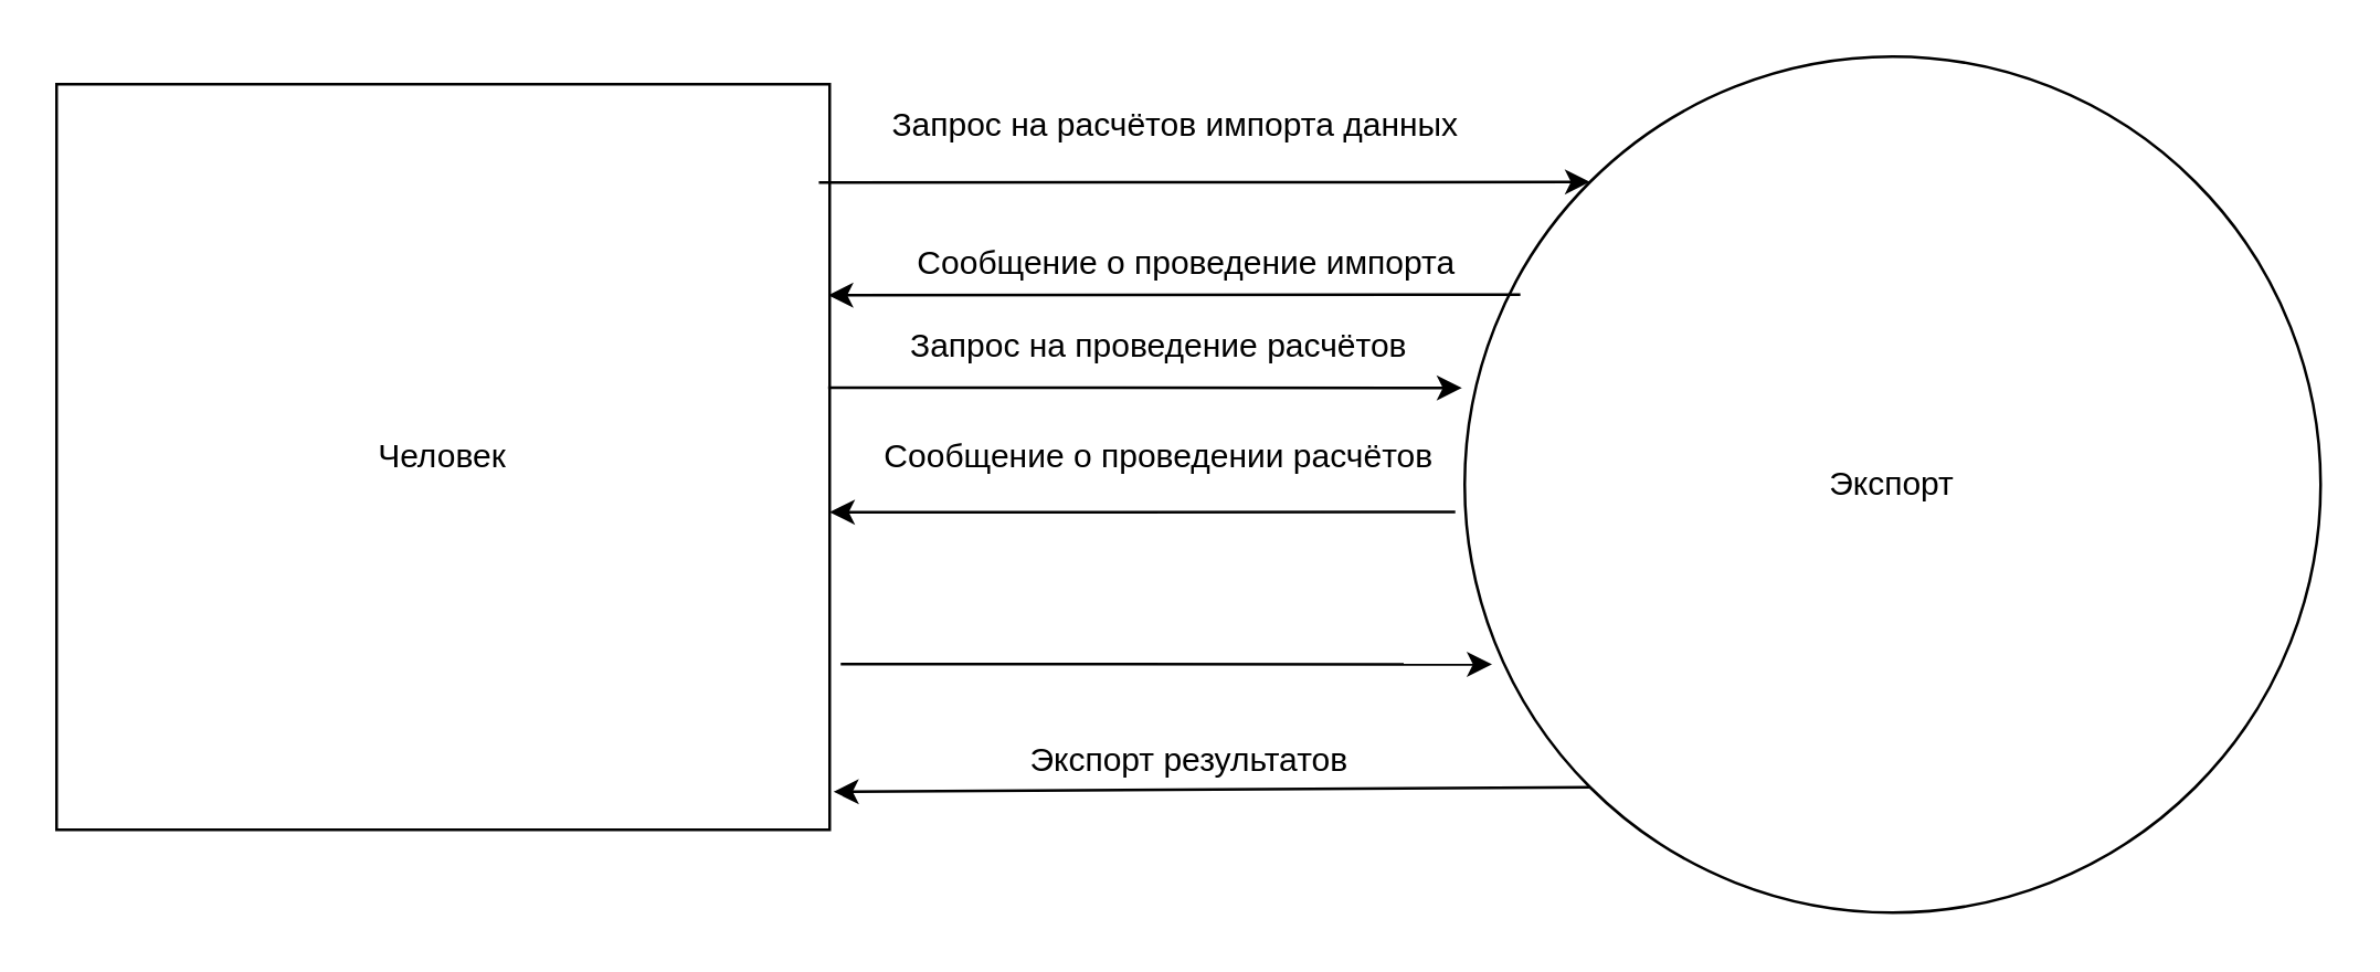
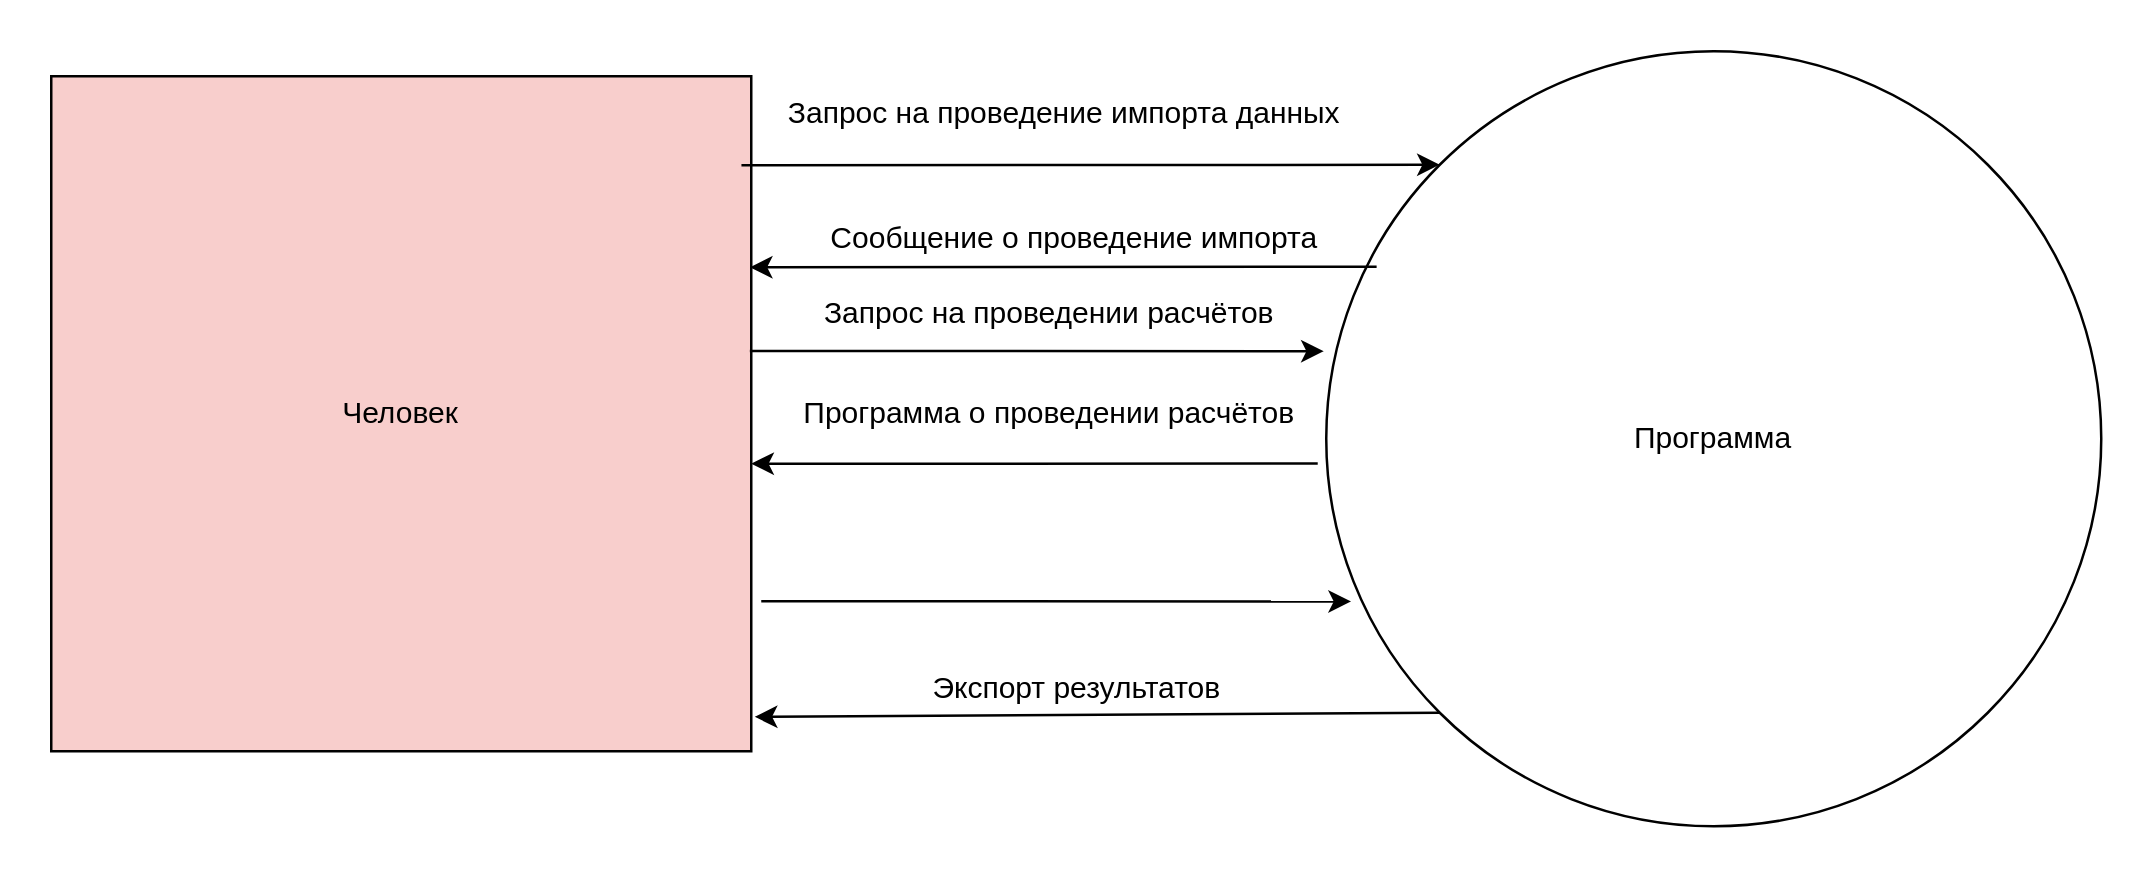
- <mxCell id="6" value="Запрос на расчётов импорта данных" style="text;html=1;align=center;verticalAlign=middle;resizable=0;points=[];autosize=1;strokeColor=none;fillColor=none;" vertex="1" parent="1"><mxGeometry x="305" y="30" width="240" height="30" as="geometry" /></mxCell>
+ <mxCell id="6" value="Запрос на проведение импорта данных" style="text;html=1;align=center;verticalAlign=middle;resizable=0;points=[];autosize=1;strokeColor=none;fillColor=none;" vertex="1" parent="1"><mxGeometry x="305" y="30" width="240" height="30" as="geometry" /></mxCell>
- <mxCell id="11" value="Запрос на проведение расчётов" style="text;html=1;align=center;verticalAlign=middle;resizable=0;points=[];autosize=1;strokeColor=none;fillColor=none;" vertex="1" parent="1"><mxGeometry x="319" y="110" width="200" height="30" as="geometry" /></mxCell>
+ <mxCell id="11" value="Запрос на проведении расчётов" style="text;html=1;align=center;verticalAlign=middle;resizable=0;points=[];autosize=1;strokeColor=none;fillColor=none;" vertex="1" parent="1"><mxGeometry x="319" y="110" width="200" height="30" as="geometry" /></mxCell>
- <mxCell id="2" value="Человек" style="html=1;dashed=0;whiteSpace=wrap;" vertex="1" parent="1"><mxGeometry y="30" width="280" height="270" as="geometry" x="20" /></mxCell>
+ <mxCell id="2" value="Человек" style="html=1;dashed=0;whiteSpace=wrap;fillColor=#f8cecc;" vertex="1" parent="1"><mxGeometry y="30" width="280" height="270" as="geometry" x="20" /></mxCell>
- <mxCell id="9" value="Сообщение о проведении расчётов" style="text;html=1;align=center;verticalAlign=middle;resizable=0;points=[];autosize=1;strokeColor=none;fillColor=none;" vertex="1" parent="1"><mxGeometry x="309" y="150" width="220" height="30" as="geometry" /></mxCell>
+ <mxCell id="9" value="Программа о проведении расчётов" style="text;html=1;align=center;verticalAlign=middle;resizable=0;points=[];autosize=1;strokeColor=none;fillColor=none;" vertex="1" parent="1"><mxGeometry x="309" y="150" width="220" height="30" as="geometry" /></mxCell>
- <mxCell id="3" value="Экспорт" style="shape=ellipse;html=1;dashed=0;whiteSpace=wrap;aspect=fixed;perimeter=ellipsePerimeter;" vertex="1" parent="1"><mxGeometry x="530" y="20" width="310" height="310" as="geometry" /></mxCell>
+ <mxCell id="3" value="Программа" style="shape=ellipse;html=1;dashed=0;whiteSpace=wrap;aspect=fixed;perimeter=ellipsePerimeter;" vertex="1" parent="1"><mxGeometry x="530" y="20" width="310" height="310" as="geometry" /></mxCell>
